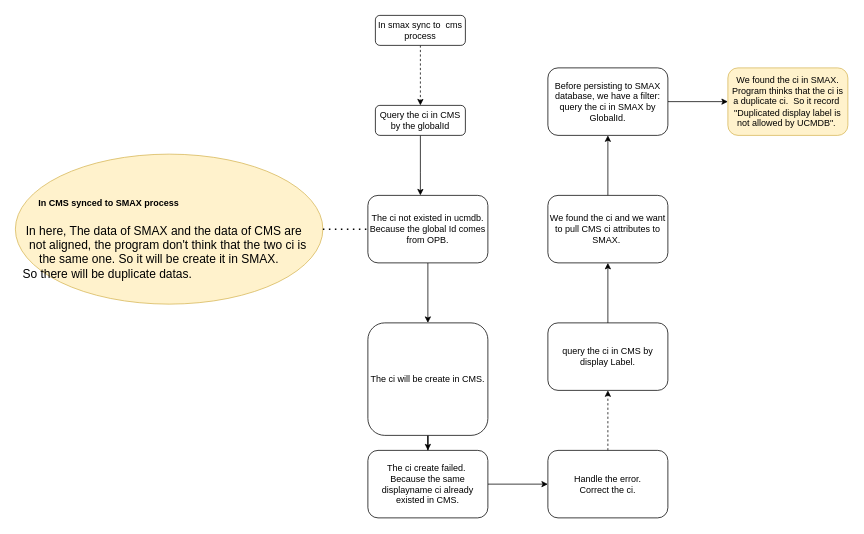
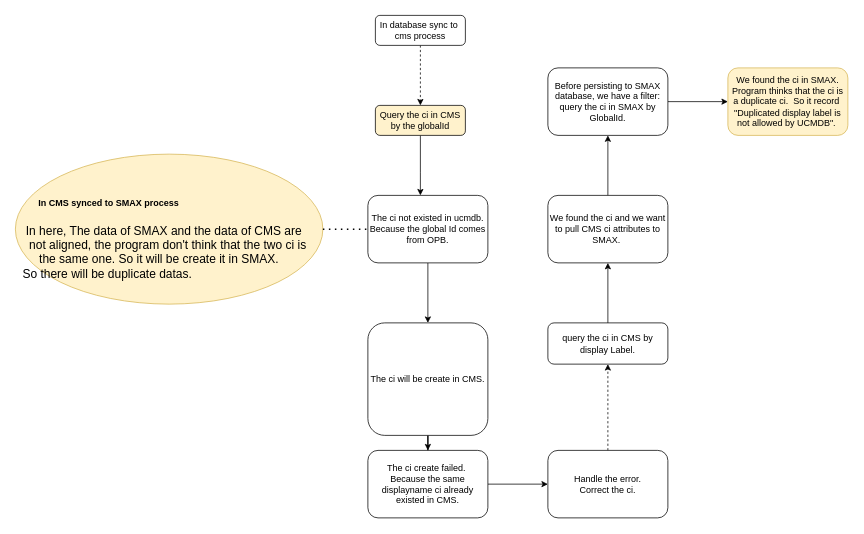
- <mxCell id="3" value="In smax sync to&amp;nbsp; cms process" style="rounded=1;whiteSpace=wrap;html=1;fontSize=12;glass=0;strokeWidth=1;shadow=0;" parent="1" vertex="1"><mxGeometry x="500" y="20" width="120" height="40" as="geometry" /></mxCell>
+ <mxCell id="3" value="In database sync to&amp;nbsp; cms process" style="rounded=1;whiteSpace=wrap;html=1;fontSize=12;glass=0;strokeWidth=1;shadow=0;" parent="1" vertex="1"><mxGeometry x="500" y="20" width="120" height="40" as="geometry" /></mxCell>
- <mxCell id="5" value="Query the ci in CMS by the globalId" style="rounded=1;whiteSpace=wrap;html=1;fontSize=12;glass=0;strokeWidth=1;shadow=0;" vertex="1" parent="1"><mxGeometry x="500" y="140" width="120" height="40" as="geometry" /></mxCell>
+ <mxCell id="5" value="Query the ci in CMS by the globalId" style="rounded=1;whiteSpace=wrap;html=1;fontSize=12;glass=0;strokeWidth=1;shadow=0;fillColor=#fff2cc;" vertex="1" parent="1"><mxGeometry x="500" y="140" width="120" height="40" as="geometry" /></mxCell>
- <mxCell id="15" value="query the ci in CMS by display Label." style="rounded=1;whiteSpace=wrap;html=1;fontSize=12;glass=0;strokeWidth=1;shadow=0;" vertex="1" parent="1"><mxGeometry x="730" y="430" width="160" height="90" as="geometry" /></mxCell>
+ <mxCell id="15" value="query the ci in CMS by display Label." style="rounded=1;whiteSpace=wrap;html=1;fontSize=12;glass=0;strokeWidth=1;shadow=0;" vertex="1" parent="1"><mxGeometry x="730" y="430" width="160" height="55" as="geometry" /></mxCell>
